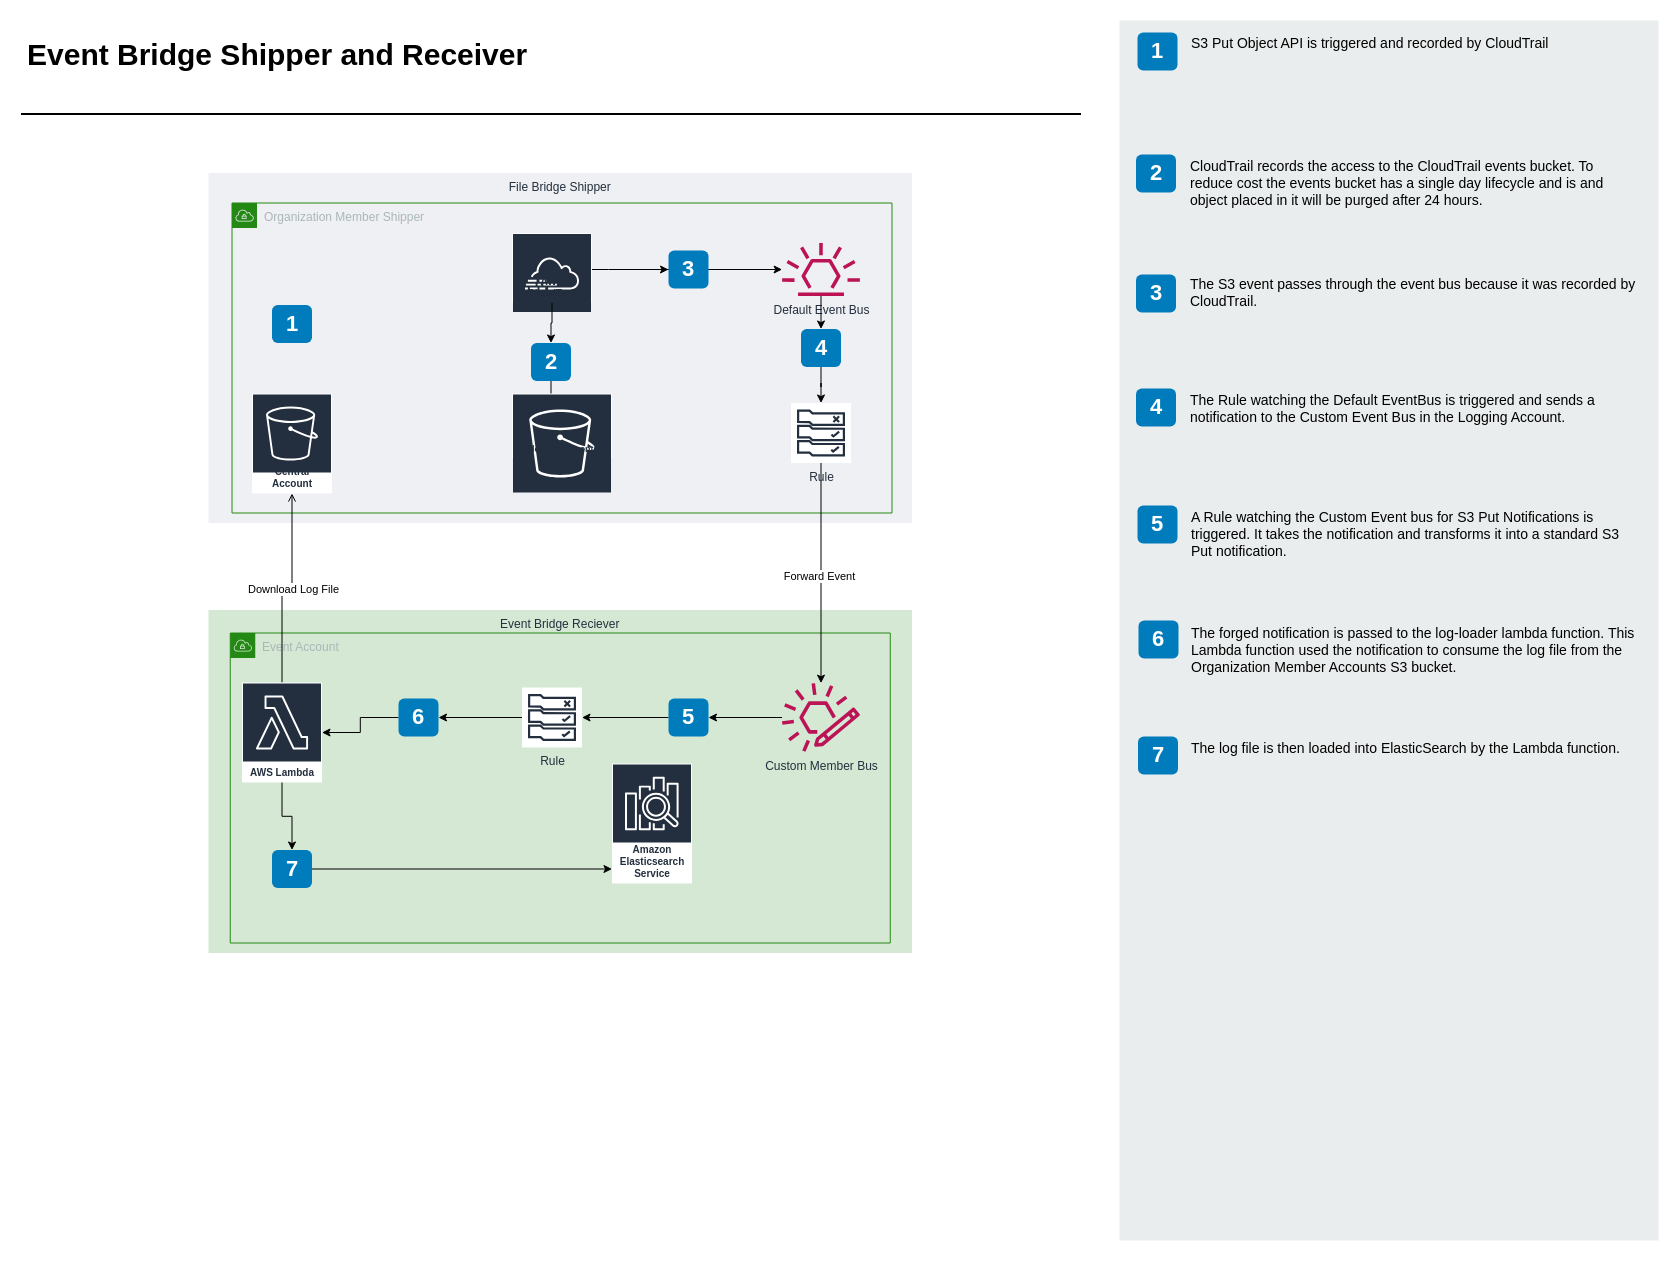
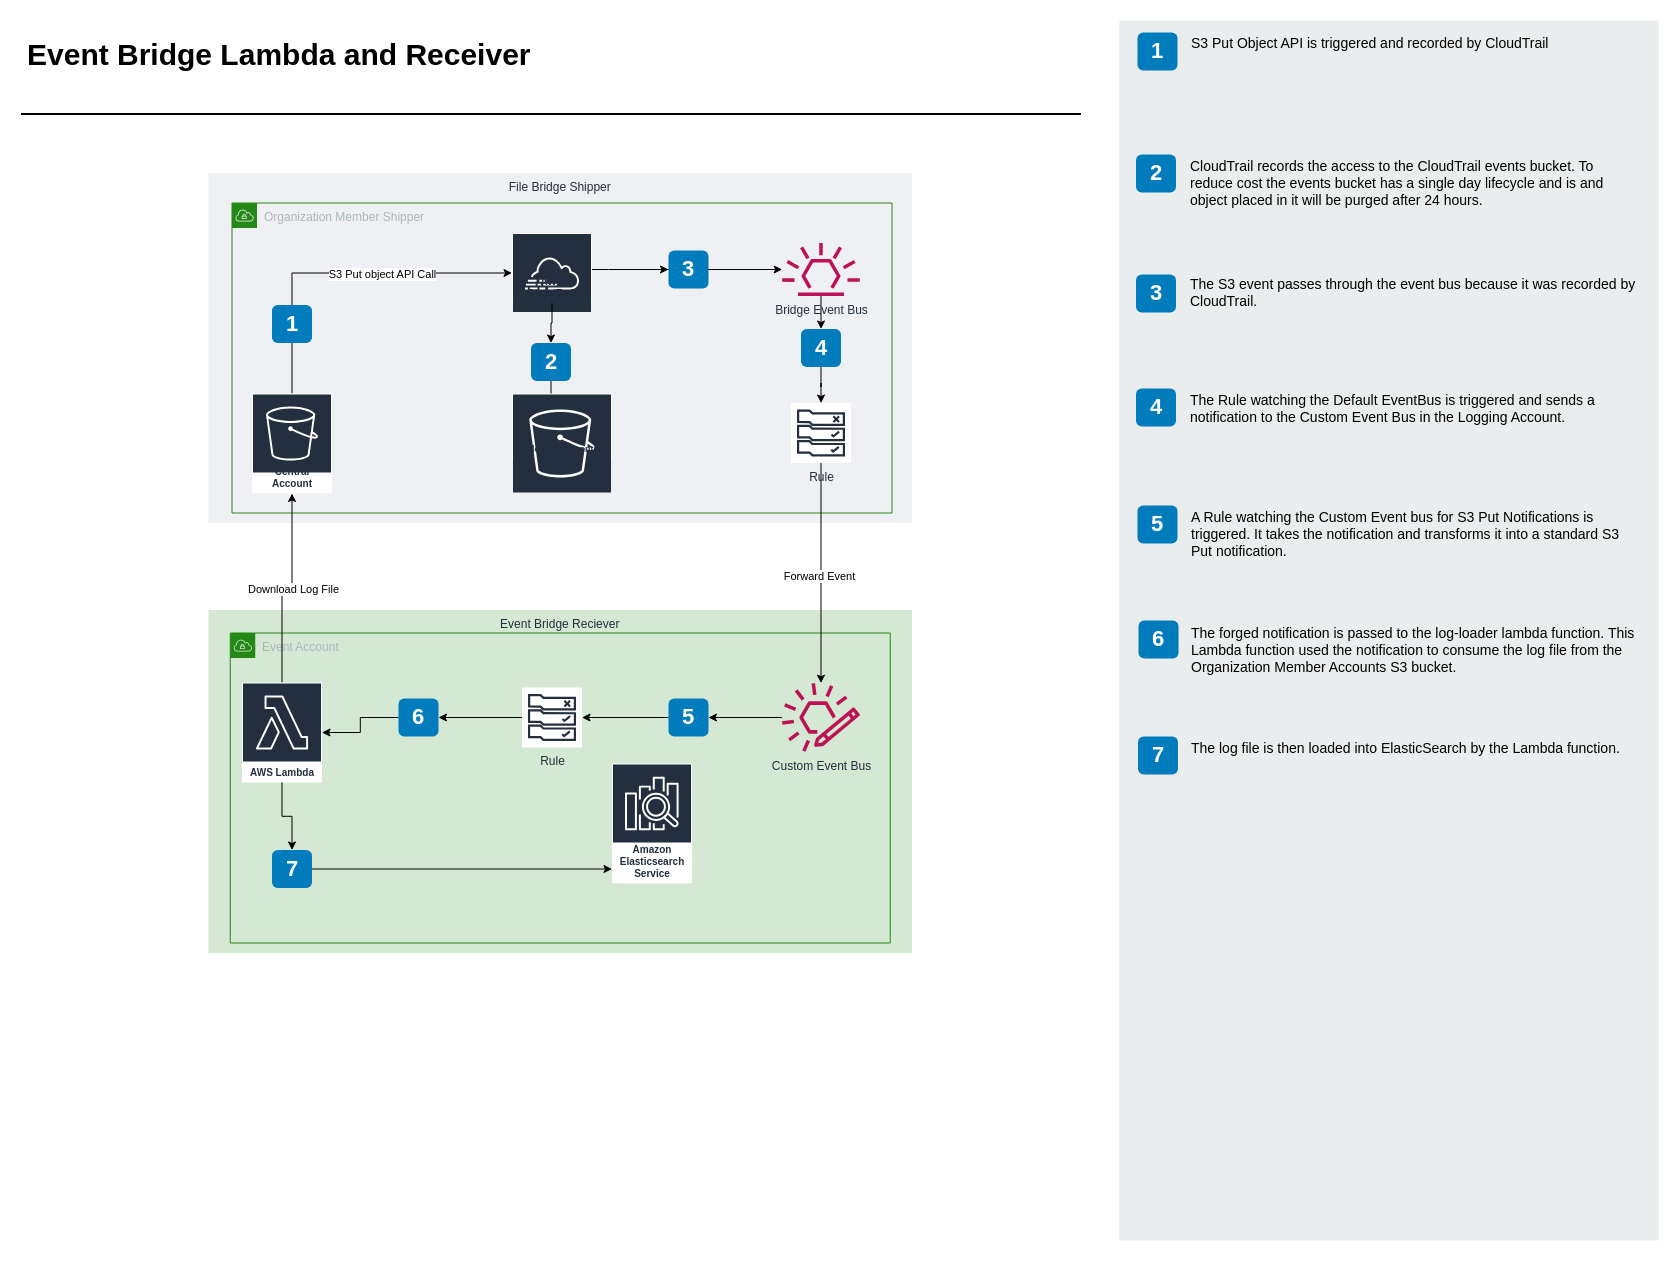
- <mxCell id="2" value="Event Bridge Shipper and Receiver" style="text;html=1;resizable=0;points=[];autosize=1;align=left;verticalAlign=top;spacingTop=-4;fontSize=30;fontStyle=1" parent="1" vertex="1"><mxGeometry x="24.5" y="33.5" width="520" height="40" as="geometry" /></mxCell>
+ <mxCell id="2" value="Event Bridge Lambda and Receiver" style="text;html=1;resizable=0;points=[];autosize=1;align=left;verticalAlign=top;spacingTop=-4;fontSize=30;fontStyle=1" parent="1" vertex="1"><mxGeometry x="24.5" y="33.5" width="520" height="40" as="geometry" /></mxCell>
+ <mxCell id="26" style="edgeStyle=orthogonalEdgeStyle;rounded=0;orthogonalLoop=1;jettySize=auto;html=1;" parent="1" source="28" target="25" edge="1"><mxGeometry relative="1" as="geometry"><mxPoint x="421.5" y="562.5" as="targetPoint" /><Array as="points"><mxPoint x="291.5" y="272.5" /></Array></mxGeometry></mxCell>
+ <mxCell id="27" value="S3 Put object API Call" style="edgeLabel;html=1;align=center;verticalAlign=middle;resizable=0;points=[];" parent="26" vertex="1" connectable="0"><mxGeometry x="0.473" y="2" relative="1" as="geometry"><mxPoint x="-41" y="2.5" as="offset" /></mxGeometry></mxCell>
- <mxCell id="31" value="Default Event Bus" style="outlineConnect=0;fontColor=#232F3E;gradientColor=none;fillColor=#BC1356;strokeColor=none;dashed=0;verticalLabelPosition=bottom;verticalAlign=top;align=center;html=1;fontSize=12;fontStyle=0;aspect=fixed;pointerEvents=1;shape=mxgraph.aws4.eventbridge_default_event_bus_resource;" parent="1" vertex="1"><mxGeometry x="781.5" y="242.5" width="78" height="53" as="geometry" /></mxCell>
+ <mxCell id="31" value="Bridge Event Bus" style="outlineConnect=0;fontColor=#232F3E;gradientColor=none;fillColor=#BC1356;strokeColor=none;dashed=0;verticalLabelPosition=bottom;verticalAlign=top;align=center;html=1;fontSize=12;fontStyle=0;aspect=fixed;pointerEvents=1;shape=mxgraph.aws4.eventbridge_default_event_bus_resource;" parent="1" vertex="1"><mxGeometry x="781.5" y="242.5" width="78" height="53" as="geometry" /></mxCell>
- <mxCell id="39" style="edgeStyle=orthogonalEdgeStyle;rounded=0;orthogonalLoop=1;jettySize=auto;html=1;endArrow=open;" parent="1" source="42" target="28" edge="1"><mxGeometry relative="1" as="geometry" /></mxCell>
+ <mxCell id="39" style="edgeStyle=orthogonalEdgeStyle;rounded=0;orthogonalLoop=1;jettySize=auto;html=1;" parent="1" source="42" target="28" edge="1"><mxGeometry relative="1" as="geometry" /></mxCell>
- <mxCell id="33" value="Custom Member Bus" style="outlineConnect=0;fontColor=#232F3E;gradientColor=none;fillColor=#BC1356;strokeColor=none;dashed=0;verticalLabelPosition=bottom;verticalAlign=top;align=center;html=1;fontSize=12;fontStyle=0;aspect=fixed;pointerEvents=1;shape=mxgraph.aws4.eventbridge_custom_event_bus_resource;" parent="1" vertex="1"><mxGeometry x="781.5" y="682.5" width="78" height="69" as="geometry" /></mxCell>
+ <mxCell id="33" value="Custom Event Bus" style="outlineConnect=0;fontColor=#232F3E;gradientColor=none;fillColor=#BC1356;strokeColor=none;dashed=0;verticalLabelPosition=bottom;verticalAlign=top;align=center;html=1;fontSize=12;fontStyle=0;aspect=fixed;pointerEvents=1;shape=mxgraph.aws4.eventbridge_custom_event_bus_resource;" parent="1" vertex="1"><mxGeometry x="781.5" y="682.5" width="78" height="69" as="geometry" /></mxCell>
